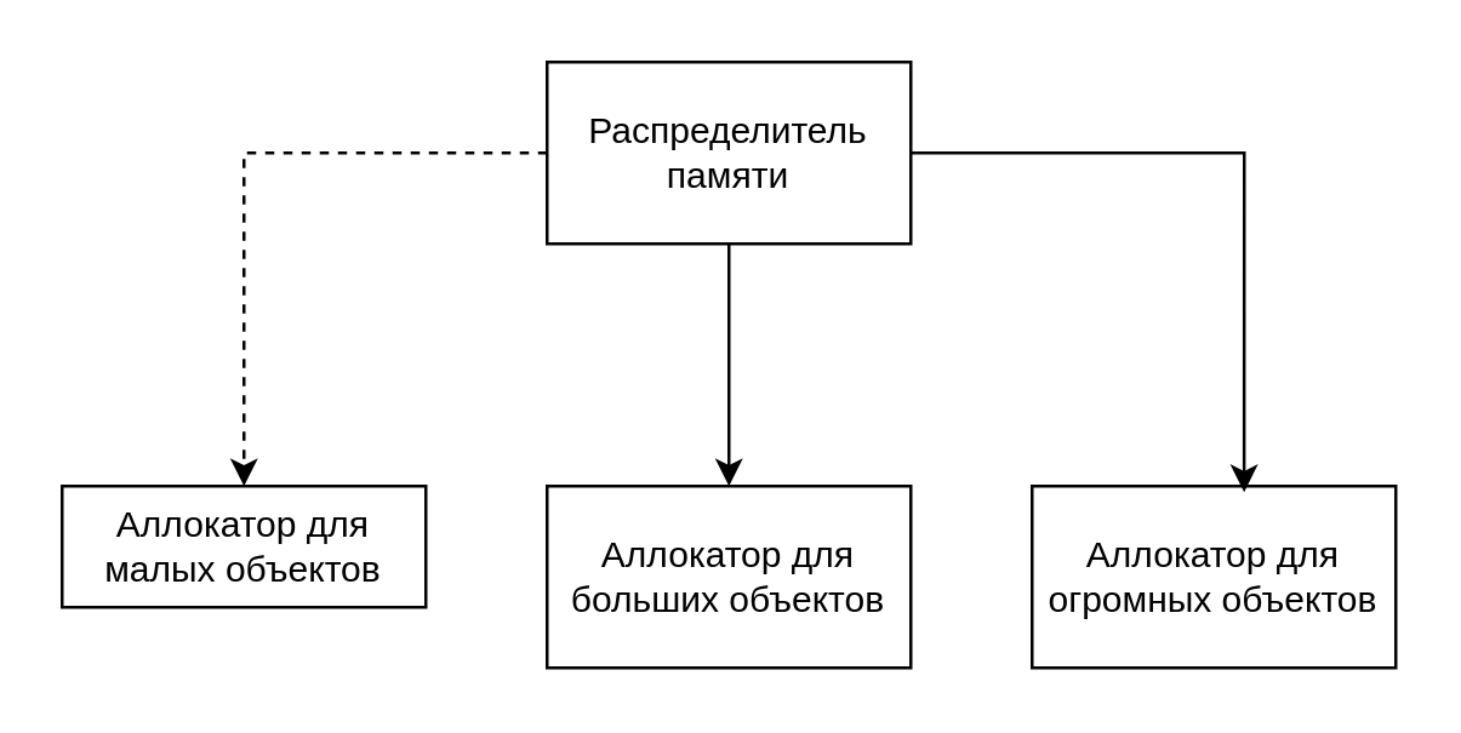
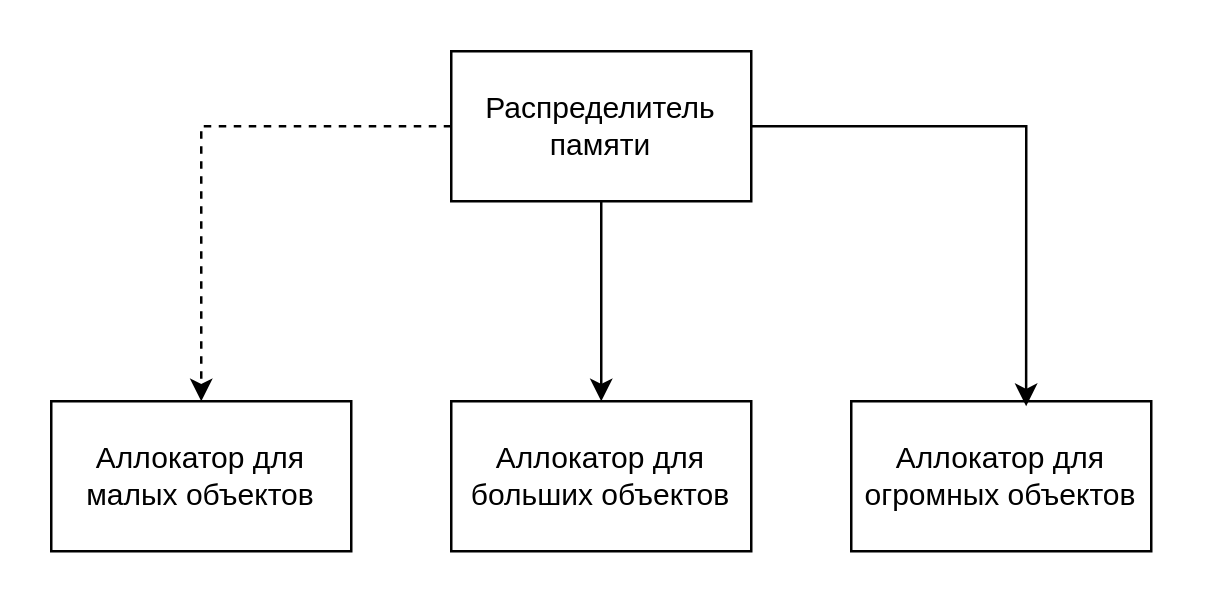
- <mxCell id="3" value="Аллокатор для малых объектов" style="rounded=0;whiteSpace=wrap;html=1;" vertex="1" parent="1"><mxGeometry x="20" y="160" width="120" height="40" as="geometry" /></mxCell>
+ <mxCell id="3" value="Аллокатор для малых объектов" style="rounded=0;whiteSpace=wrap;html=1;" vertex="1" parent="1"><mxGeometry x="20" y="160" width="120" height="60" as="geometry" /></mxCell>
